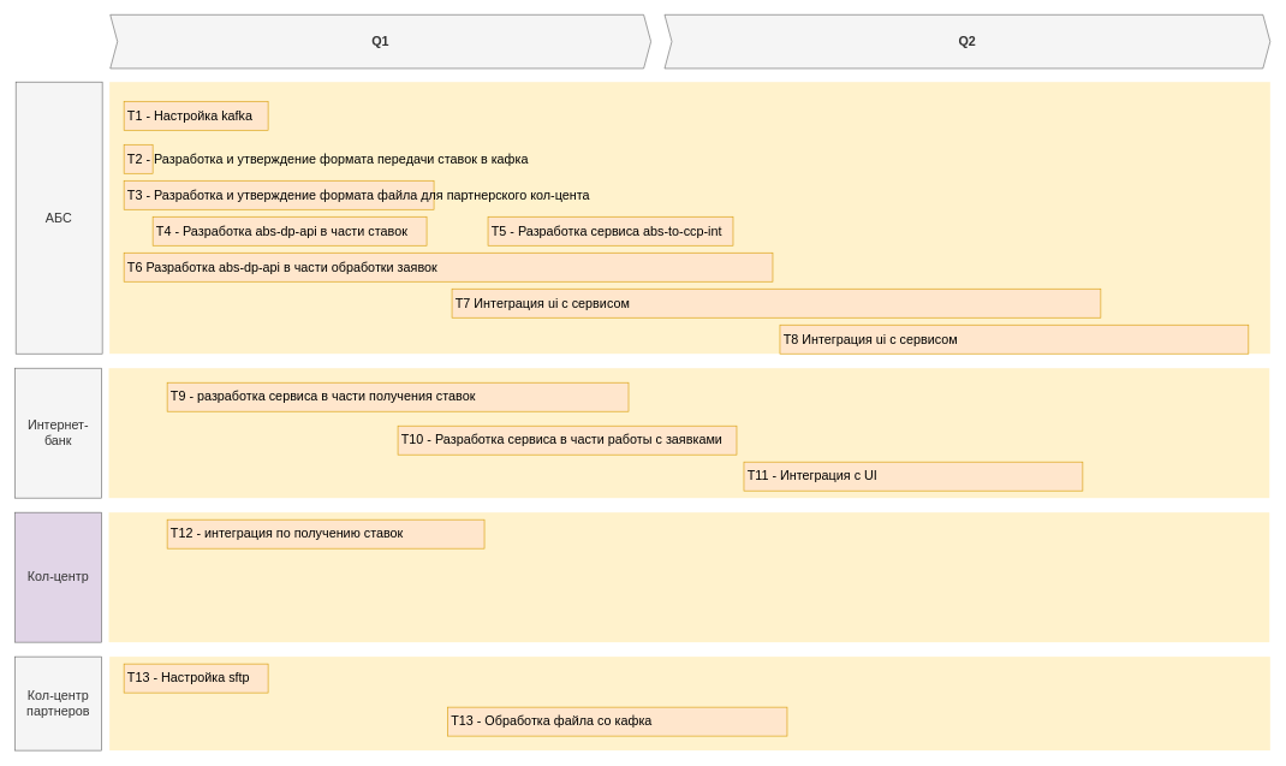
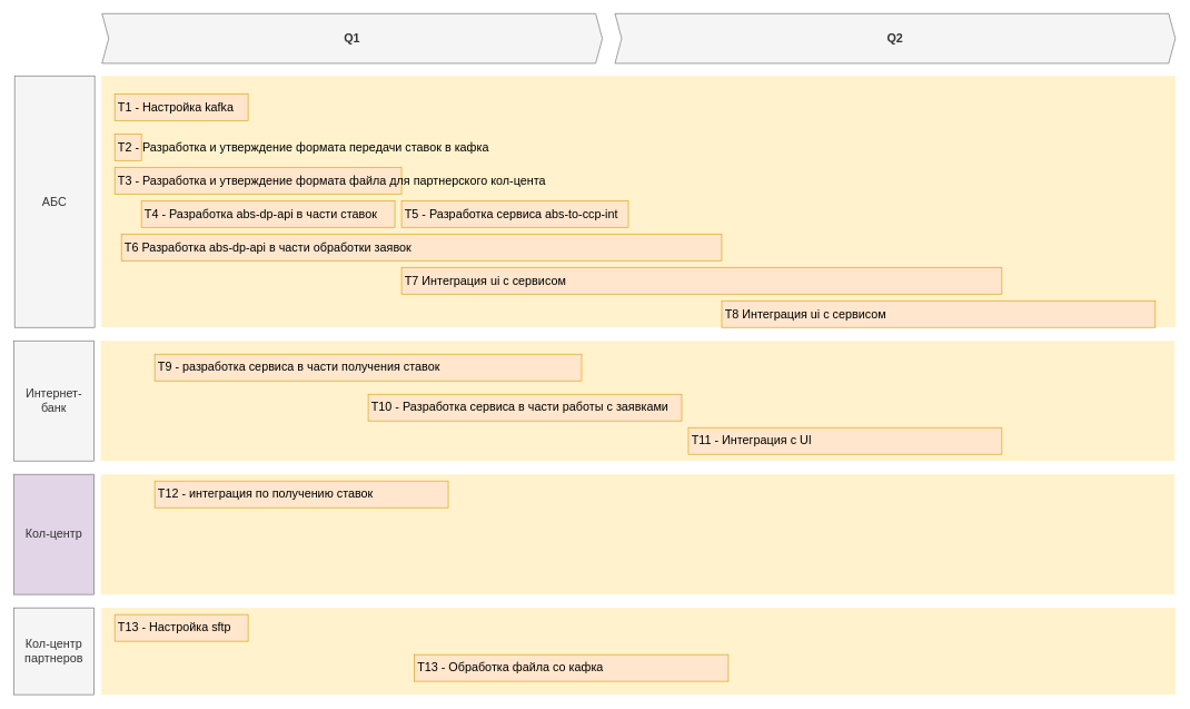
- <mxCell id="15" value="T5 - Разработка сервиса abs-to-ccp-int" style="shape=rect;fillColor=#ffe6cc;strokeColor=#d79b00;fontSize=18;html=1;whiteSpace=wrap;align=left;verticalAlign=top;spacing=5;rounded=0;" vertex="1" parent="1"><mxGeometry x="676" y="300" width="340" height="40" as="geometry" /></mxCell>
+ <mxCell id="15" value="T5 - Разработка сервиса abs-to-ccp-int" style="shape=rect;fillColor=#ffe6cc;strokeColor=#d79b00;fontSize=18;html=1;whiteSpace=wrap;align=left;verticalAlign=top;spacing=5;rounded=0;" vertex="1" parent="1"><mxGeometry x="601" y="300" width="340" height="40" as="geometry" /></mxCell>
- <mxCell id="5" value="&lt;span style=&quot;&quot;&gt;T6 Разработка abs-dp-api в части обработки заявок&lt;/span&gt;" style="shape=rect;fillColor=#ffe6cc;strokeColor=#d79b00;fontSize=18;html=1;whiteSpace=wrap;align=left;verticalAlign=top;spacing=5;rounded=0;" parent="1" vertex="1"><mxGeometry x="171" y="350" width="900" height="40" as="geometry" /></mxCell>
+ <mxCell id="5" value="&lt;span style=&quot;&quot;&gt;T6 Разработка abs-dp-api в части обработки заявок&lt;/span&gt;" style="shape=rect;fillColor=#ffe6cc;strokeColor=#d79b00;fontSize=18;html=1;whiteSpace=wrap;align=left;verticalAlign=top;spacing=5;rounded=0;" parent="1" vertex="1"><mxGeometry x="181" y="350" width="900" height="40" as="geometry" /></mxCell>
- <mxCell id="22" value="&lt;span style=&quot;&quot;&gt;T7 Интеграция ui с сервисом&lt;/span&gt;" style="shape=rect;fillColor=#ffe6cc;strokeColor=#d79b00;fontSize=18;html=1;whiteSpace=wrap;align=left;verticalAlign=top;spacing=5;rounded=0;" vertex="1" parent="1"><mxGeometry x="626" y="400" width="900" height="40" as="geometry" /></mxCell>
+ <mxCell id="22" value="&lt;span style=&quot;&quot;&gt;T7 Интеграция ui с сервисом&lt;/span&gt;" style="shape=rect;fillColor=#ffe6cc;strokeColor=#d79b00;fontSize=18;html=1;whiteSpace=wrap;align=left;verticalAlign=top;spacing=5;rounded=0;" vertex="1" parent="1"><mxGeometry x="601" y="400" width="900" height="40" as="geometry" /></mxCell>
